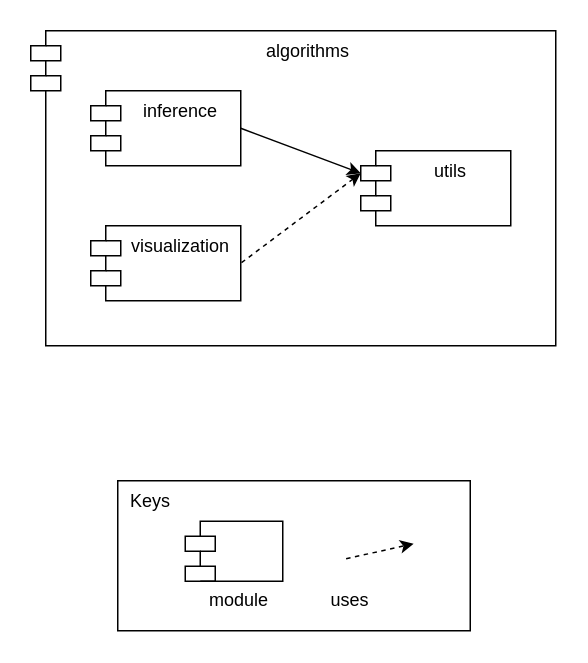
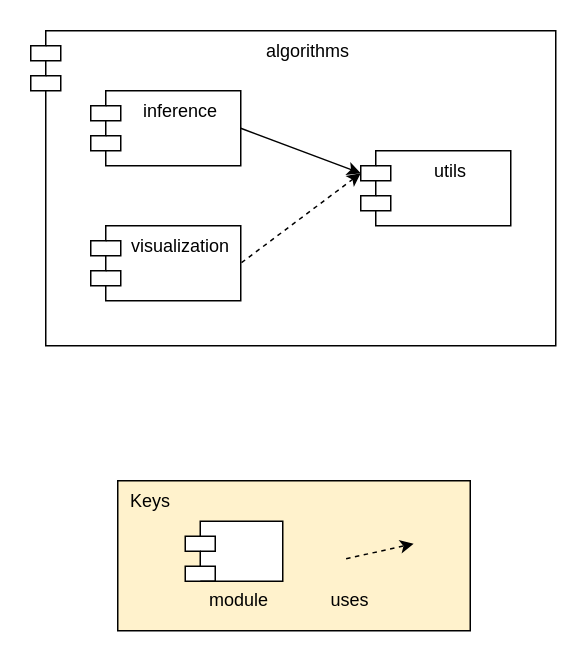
- <mxCell id="9" value="&amp;nbsp; Keys" style="rounded=0;whiteSpace=wrap;html=1;align=left;verticalAlign=top;" vertex="1" parent="8"><mxGeometry width="235" height="100" as="geometry" /></mxCell>
+ <mxCell id="9" value="&amp;nbsp; Keys" style="rounded=0;whiteSpace=wrap;html=1;align=left;verticalAlign=top;fillColor=#fff2cc;" vertex="1" parent="8"><mxGeometry width="235" height="100" as="geometry" /></mxCell>
